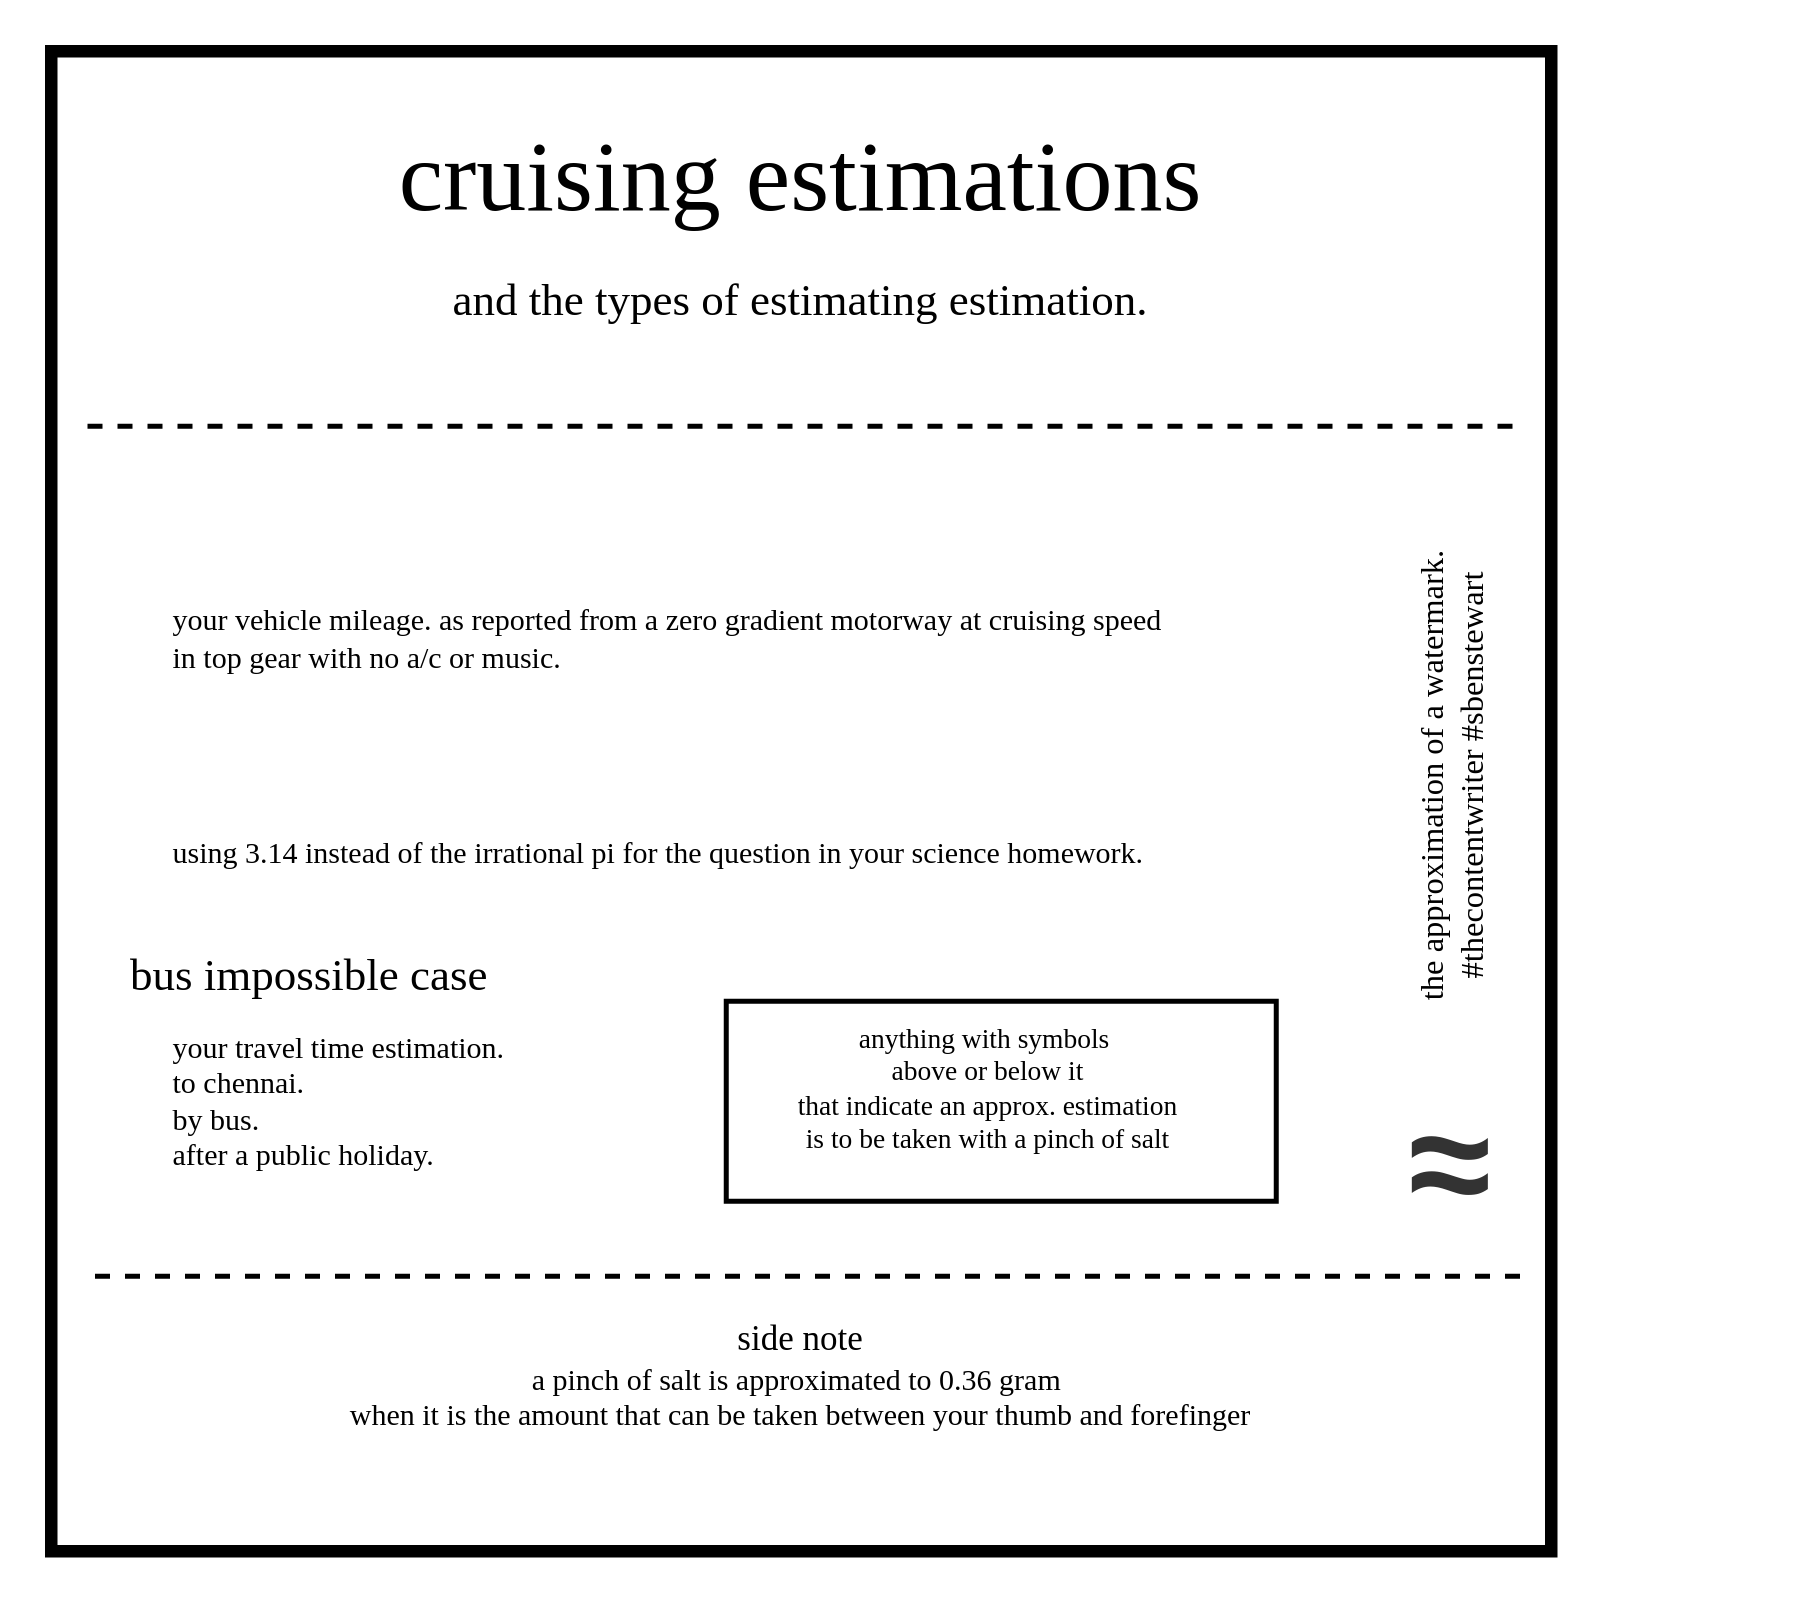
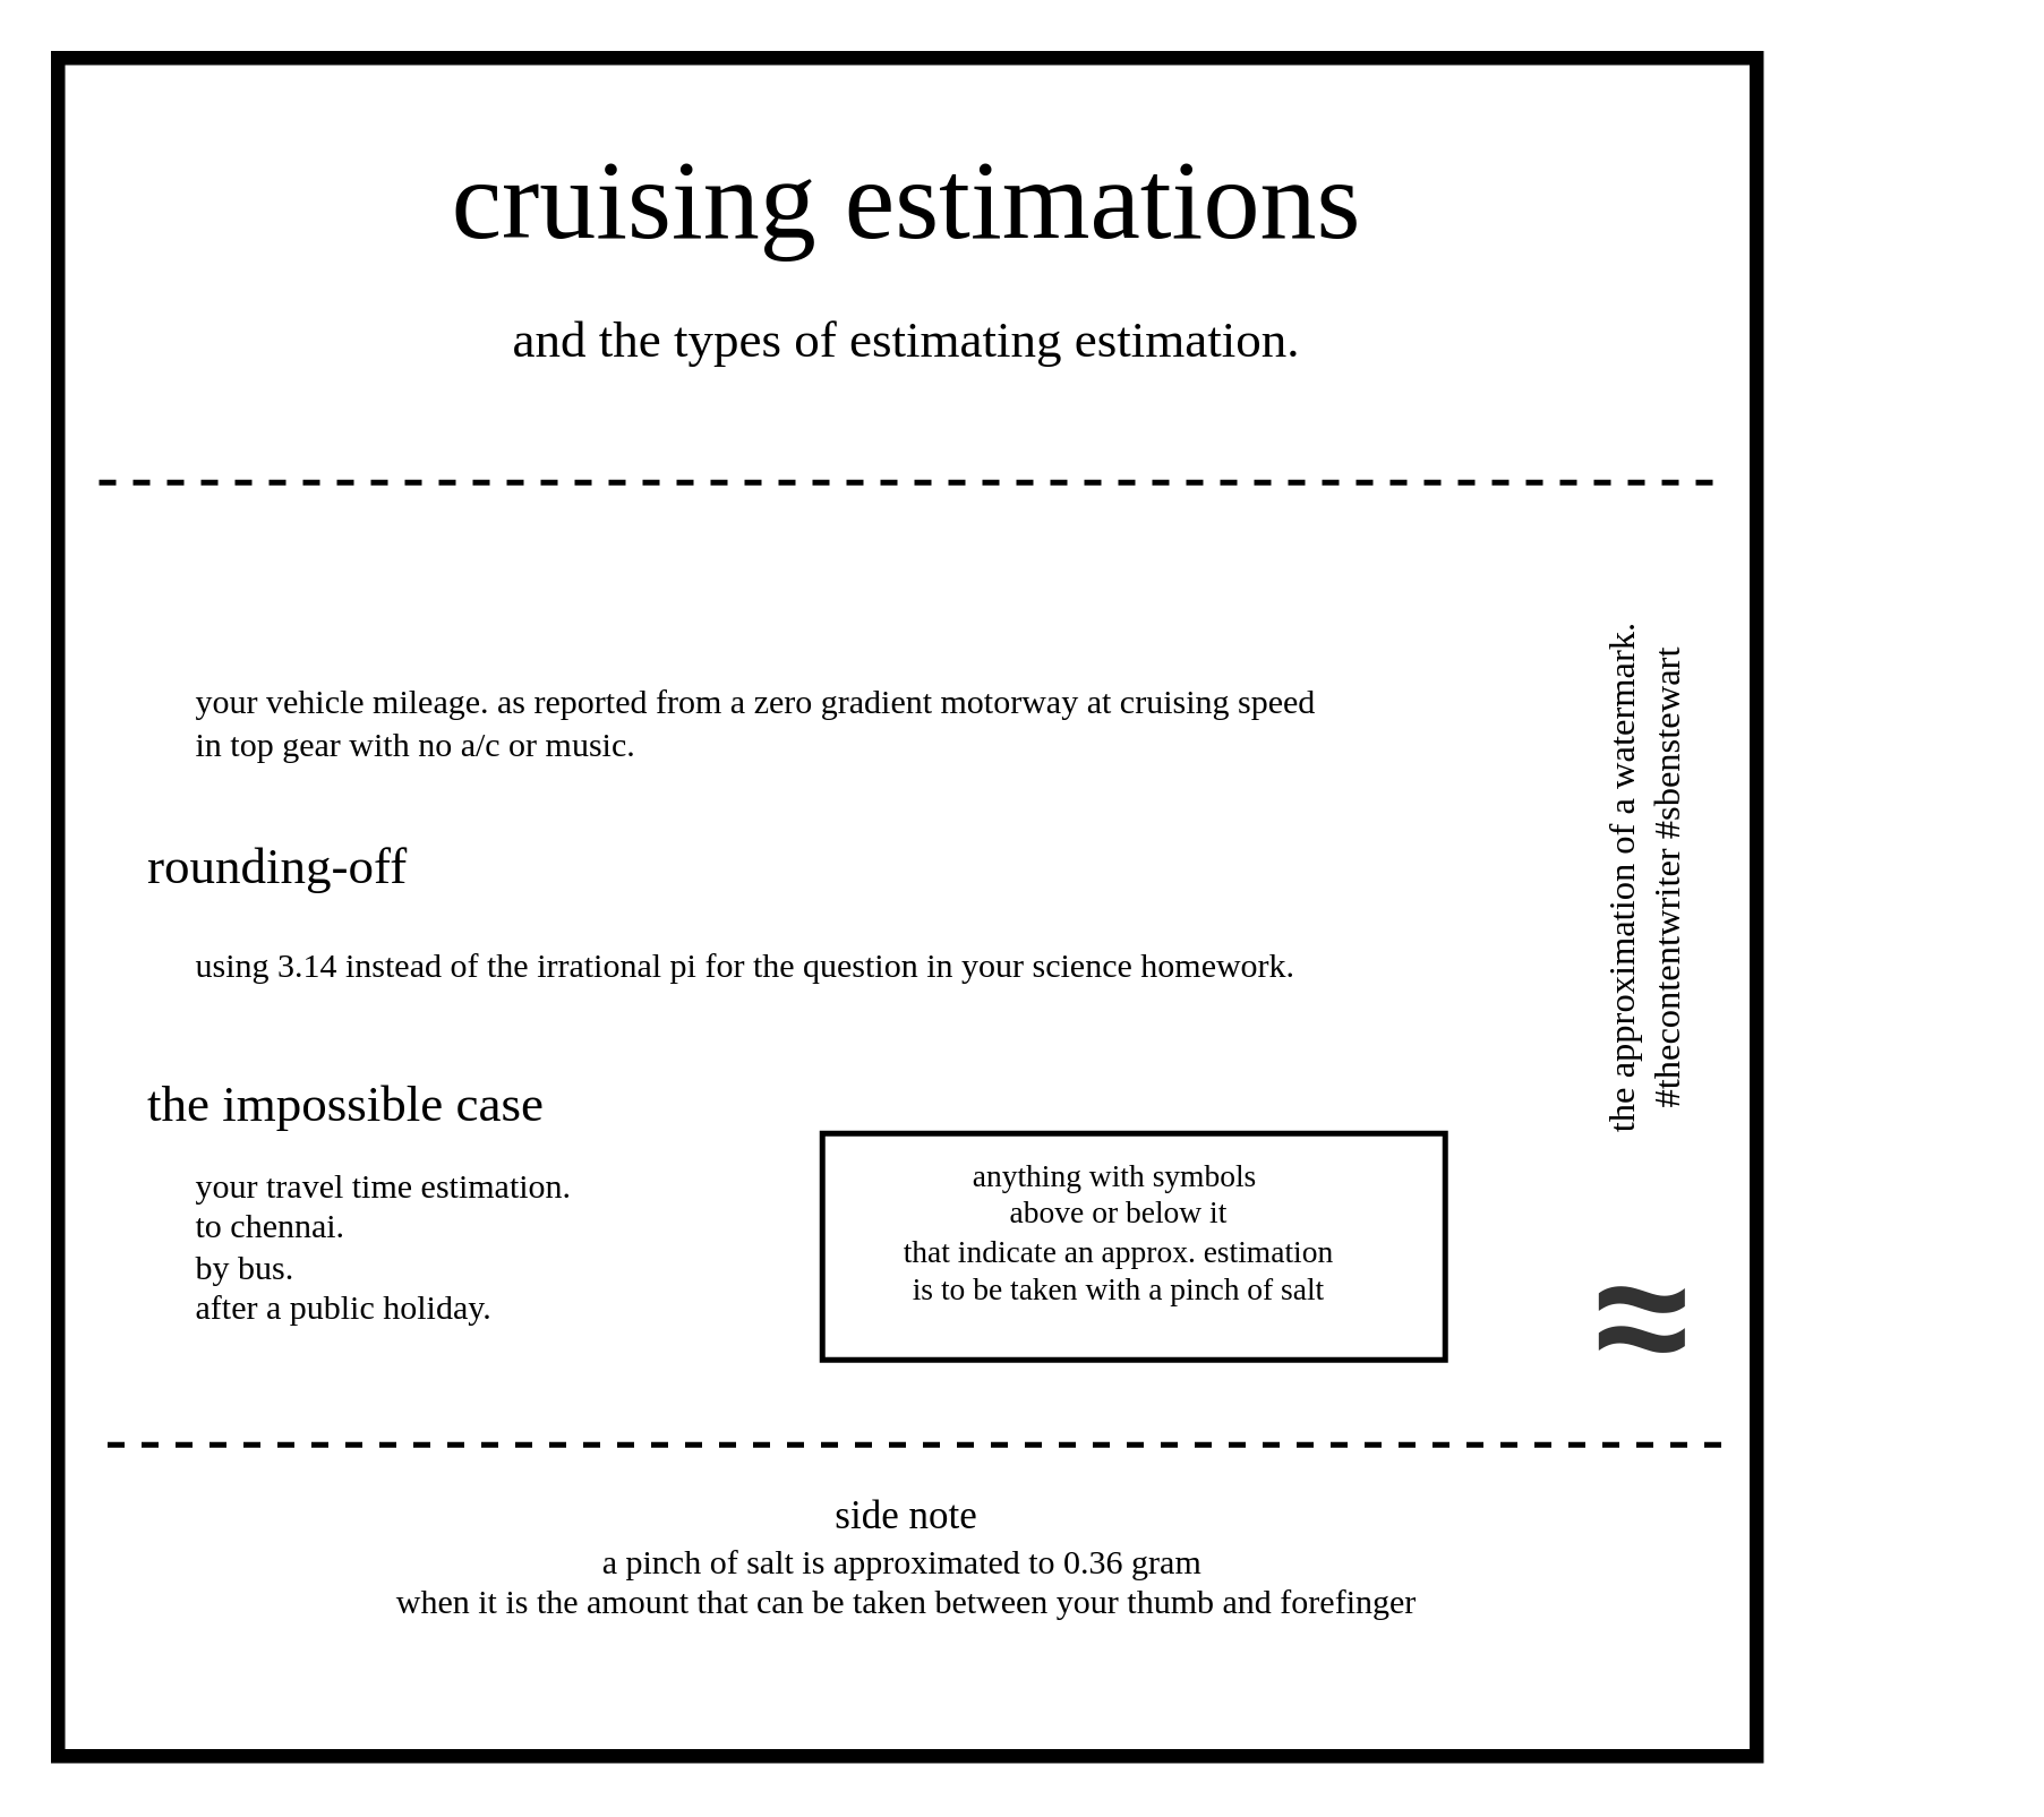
+ <mxCell id="13" value="&lt;font face=&quot;xkcd&quot;&gt;&lt;span style=&quot;font-size: 18px&quot;&gt;rounding-off&lt;/span&gt;&lt;br&gt;&lt;/font&gt;" style="text;html=1;strokeColor=none;fillColor=none;align=left;verticalAlign=middle;whiteSpace=wrap;rounded=0;" vertex="1" parent="1"><mxGeometry x="50" y="296" width="140" height="20" as="geometry" /></mxCell>
- <mxCell id="15" value="&lt;font face=&quot;xkcd&quot;&gt;&lt;span style=&quot;font-size: 18px&quot;&gt;bus impossible case&lt;/span&gt;&lt;br&gt;&lt;/font&gt;" style="text;html=1;strokeColor=none;fillColor=none;align=left;verticalAlign=middle;whiteSpace=wrap;rounded=0;" vertex="1" parent="1"><mxGeometry x="50" y="380" width="220" height="20" as="geometry" /></mxCell>
+ <mxCell id="15" value="&lt;font face=&quot;xkcd&quot;&gt;&lt;span style=&quot;font-size: 18px&quot;&gt;the impossible case&lt;/span&gt;&lt;br&gt;&lt;/font&gt;" style="text;html=1;strokeColor=none;fillColor=none;align=left;verticalAlign=middle;whiteSpace=wrap;rounded=0;" vertex="1" parent="1"><mxGeometry x="50" y="380" width="220" height="20" as="geometry" /></mxCell>
